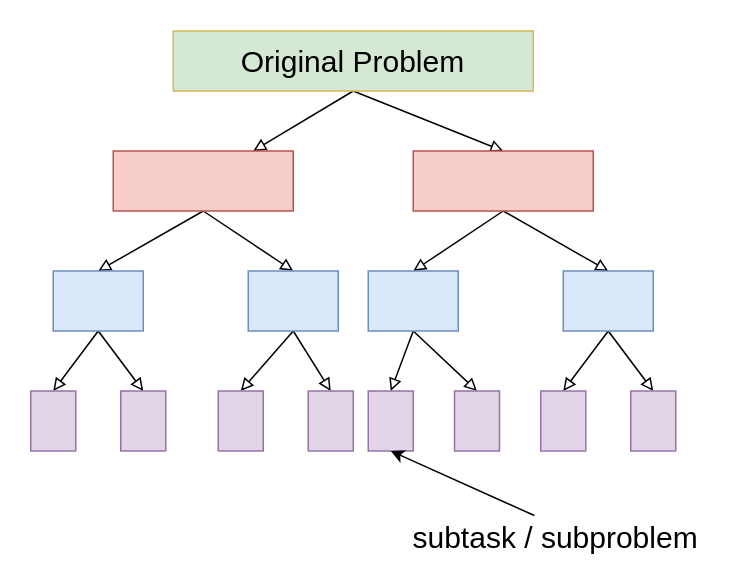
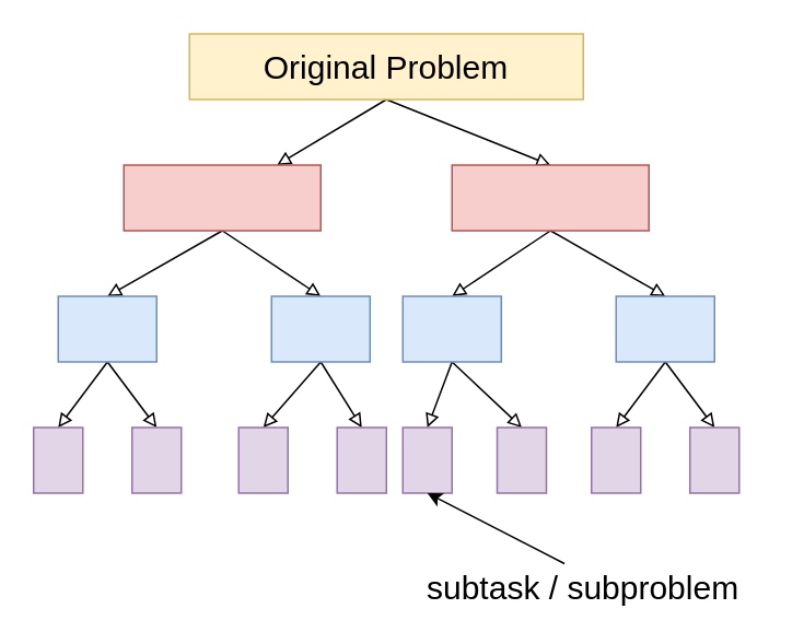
- <mxCell id="4" value="&lt;font style=&quot;font-size: 20px&quot;&gt;Original Problem&lt;/font&gt;" style="rounded=0;whiteSpace=wrap;html=1;fillColor=#d5e8d4;strokeColor=#d6b656;" vertex="1" parent="1"><mxGeometry x="115" y="20" width="240" height="40" as="geometry" /></mxCell>
+ <mxCell id="4" value="&lt;font style=&quot;font-size: 20px&quot;&gt;Original Problem&lt;/font&gt;" style="rounded=0;whiteSpace=wrap;html=1;fillColor=#fff2cc;strokeColor=#d6b656;" vertex="1" parent="1"><mxGeometry x="115" y="20" width="240" height="40" as="geometry" /></mxCell>
- <mxCell id="32" value="&lt;font style=&quot;font-size: 20px&quot;&gt;subtask / subproblem&lt;/font&gt;" style="text;html=1;resizable=0;points=[];autosize=1;align=left;verticalAlign=top;spacingTop=-4;" vertex="1" parent="1"><mxGeometry x="273" y="343" width="210" height="20" as="geometry" /></mxCell>
+ <mxCell id="32" value="&lt;font style=&quot;font-size: 20px&quot;&gt;subtask / subproblem&lt;/font&gt;" style="text;html=1;resizable=0;points=[];autosize=1;align=left;verticalAlign=top;spacingTop=-4;" vertex="1" parent="1"><mxGeometry x="258" y="343" width="210" height="20" as="geometry" /></mxCell>
